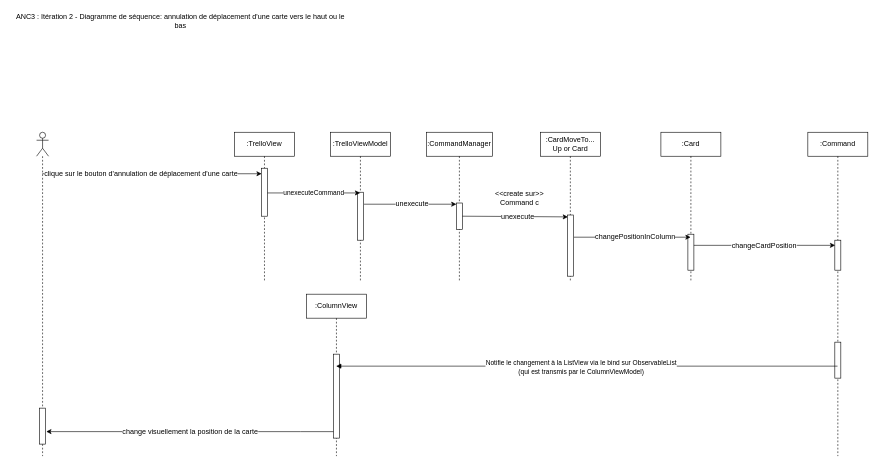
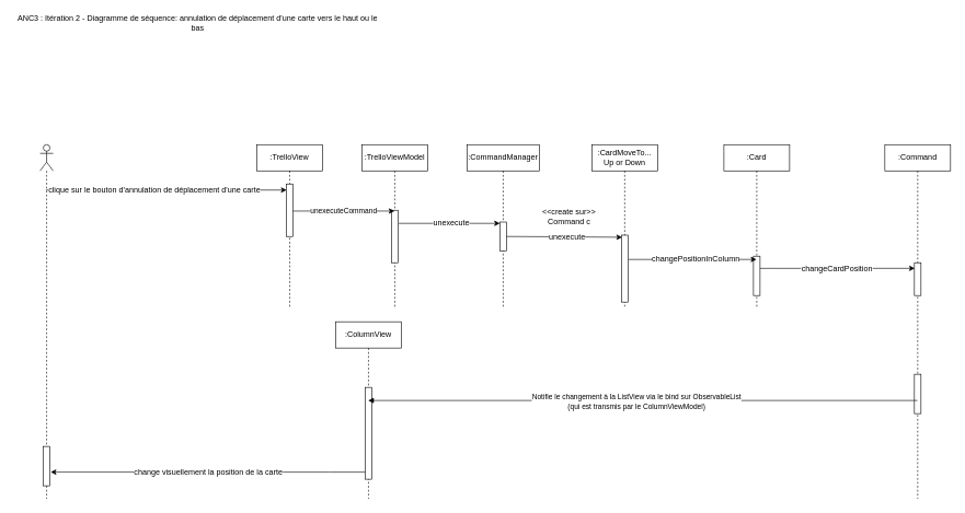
- <mxCell id="29" value="&lt;div&gt;:CardMoveTo...&lt;/div&gt;&lt;div&gt;Up or Card&lt;br&gt;&lt;/div&gt;" style="shape=umlLifeline;perimeter=lifelinePerimeter;whiteSpace=wrap;html=1;container=1;collapsible=0;recursiveResize=0;outlineConnect=0;" parent="1" vertex="1"><mxGeometry x="900" y="220" width="100" height="250" as="geometry" /></mxCell>
+ <mxCell id="29" value="&lt;div&gt;:CardMoveTo...&lt;/div&gt;&lt;div&gt;Up or Down&lt;br&gt;&lt;/div&gt;" style="shape=umlLifeline;perimeter=lifelinePerimeter;whiteSpace=wrap;html=1;container=1;collapsible=0;recursiveResize=0;outlineConnect=0;" parent="1" vertex="1"><mxGeometry x="900" y="220" width="100" height="250" as="geometry" /></mxCell>
